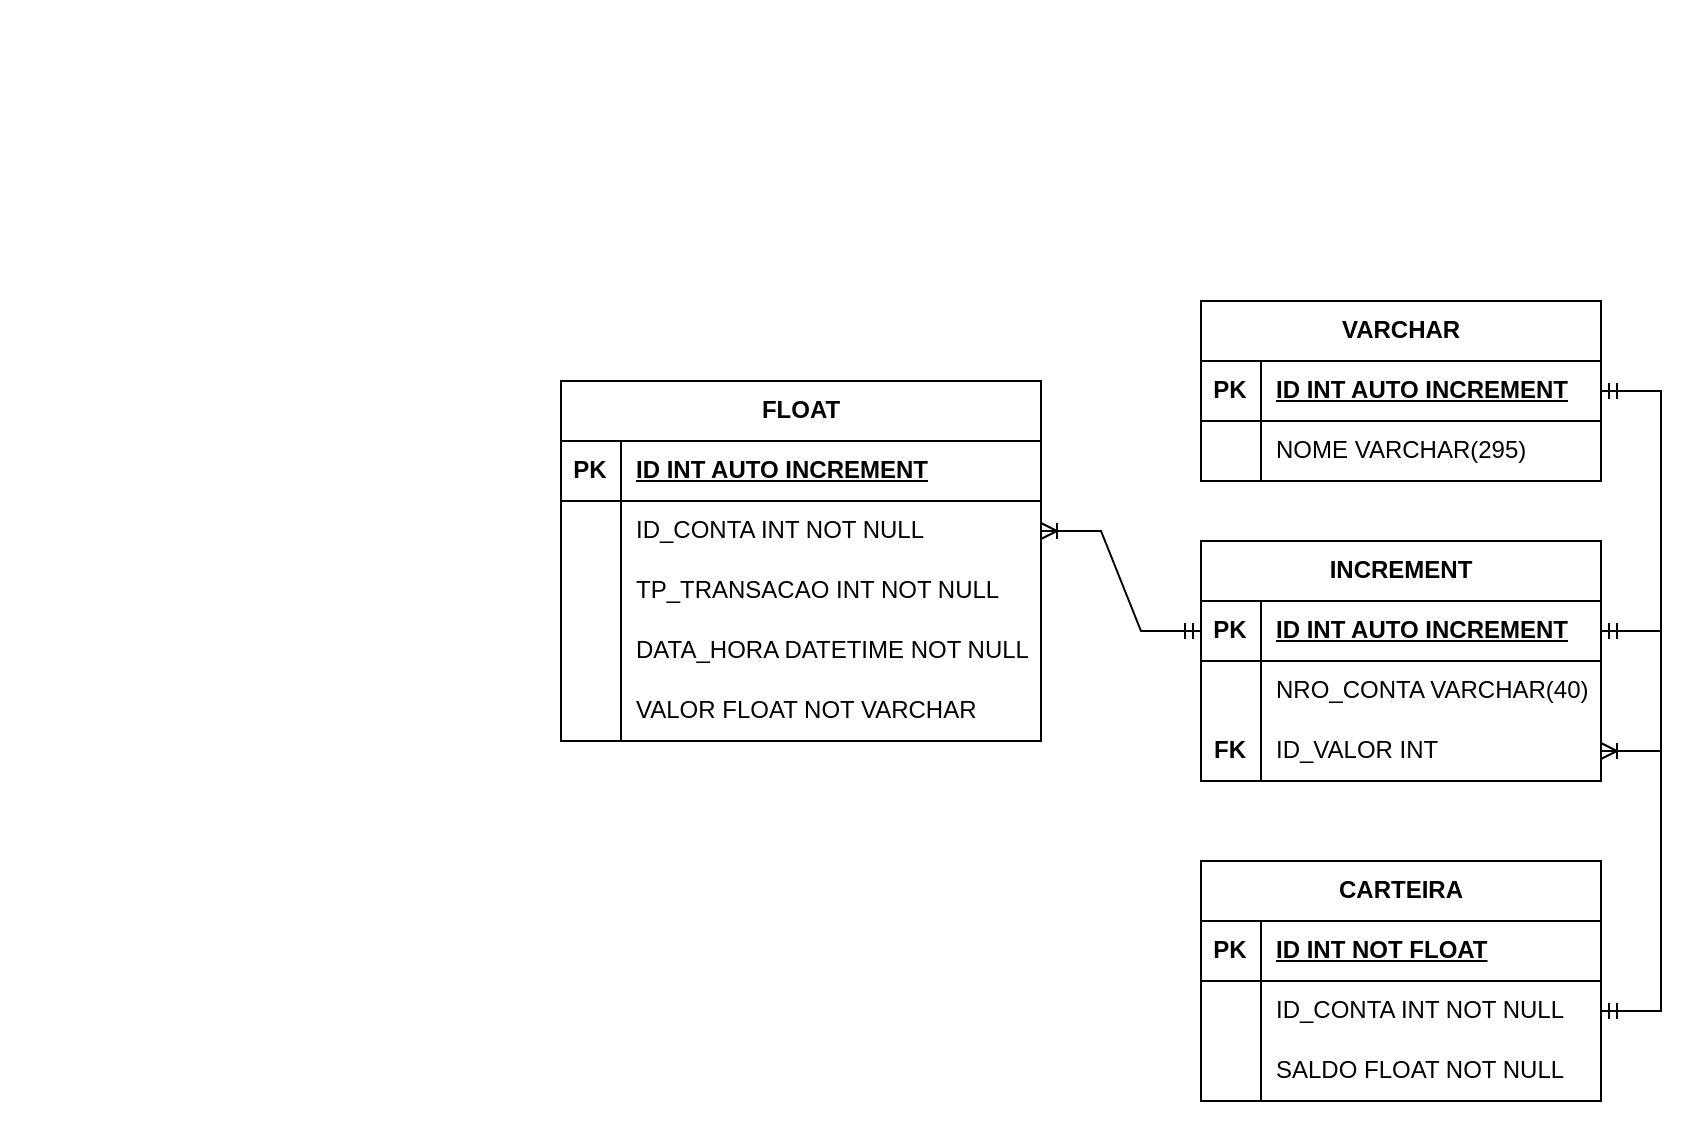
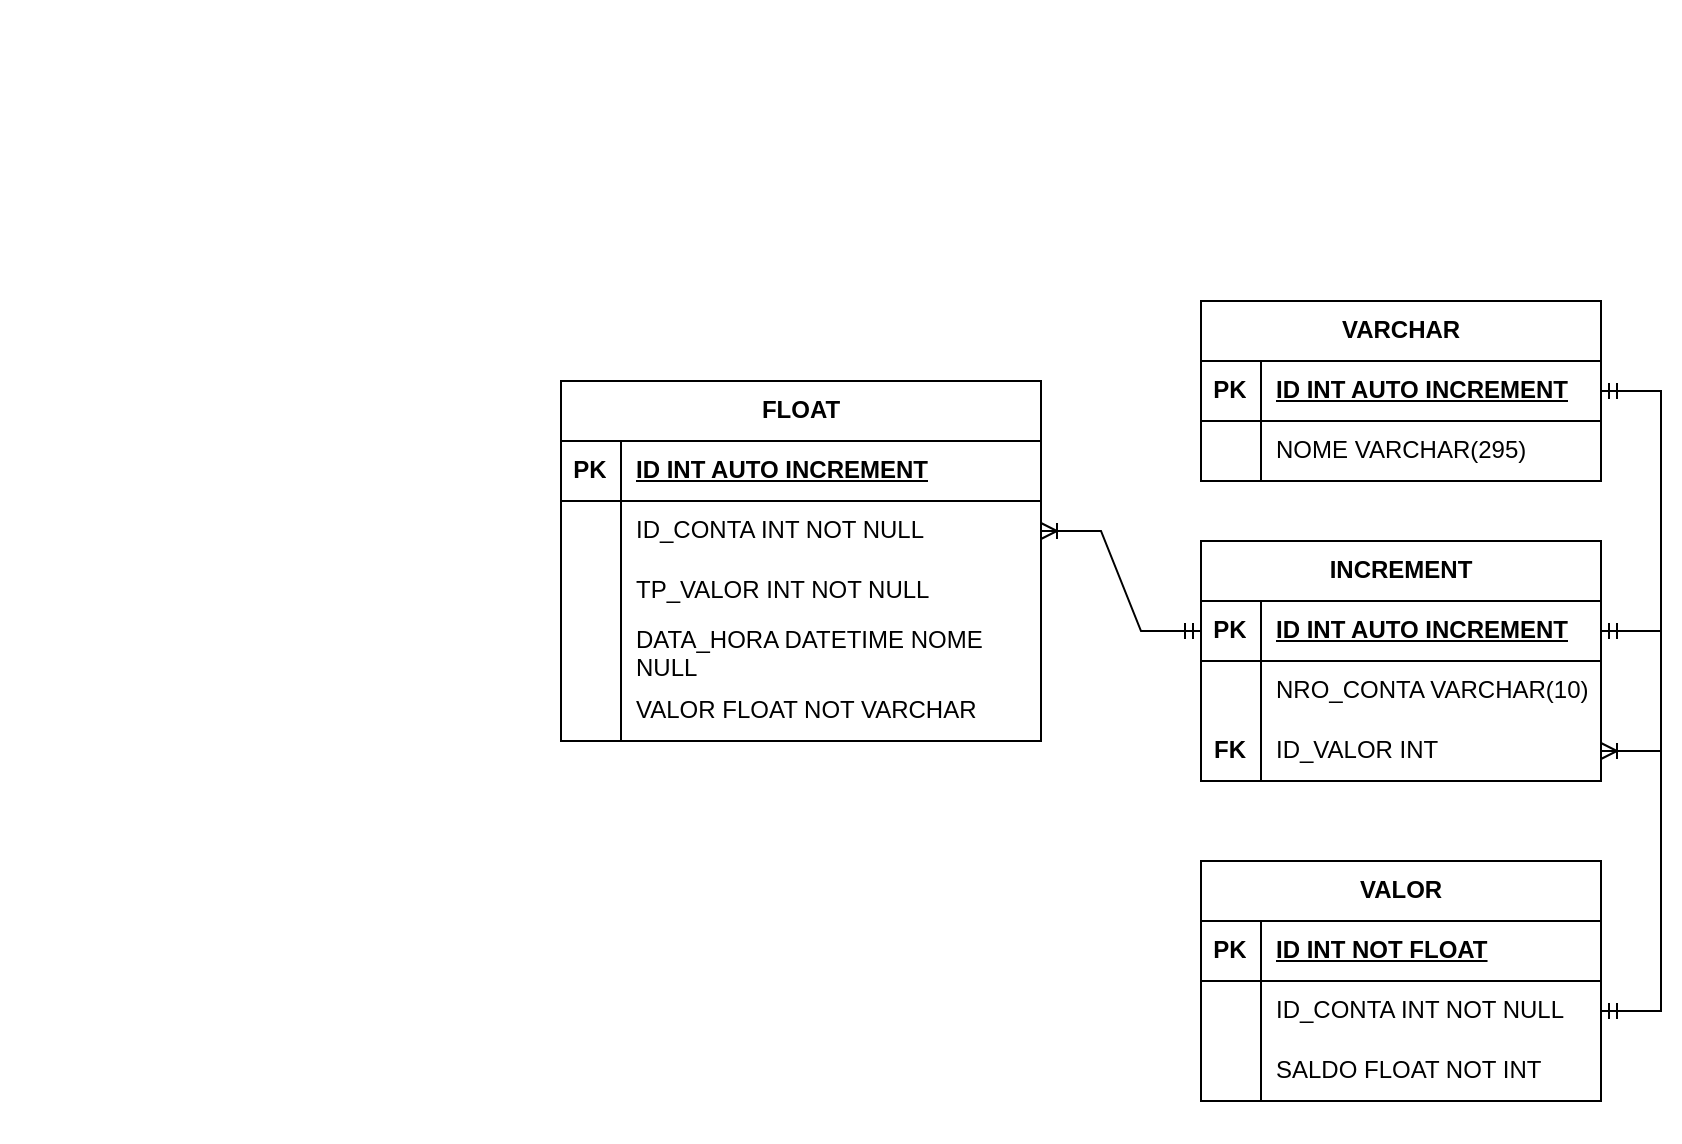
- <mxCell id="29" value="TP_TRANSACAO INT NOT NULL" style="shape=partialRectangle;connectable=0;fillColor=none;top=0;left=0;bottom=0;right=0;align=left;spacingLeft=6;overflow=hidden;whiteSpace=wrap;html=1;" vertex="1" parent="27"><mxGeometry x="30" width="210" height="30" as="geometry"><mxRectangle width="210" height="30" as="alternateBounds" /></mxGeometry></mxCell>
+ <mxCell id="29" value="TP_VALOR INT NOT NULL" style="shape=partialRectangle;connectable=0;fillColor=none;top=0;left=0;bottom=0;right=0;align=left;spacingLeft=6;overflow=hidden;whiteSpace=wrap;html=1;" vertex="1" parent="27"><mxGeometry x="30" width="210" height="30" as="geometry"><mxRectangle width="210" height="30" as="alternateBounds" /></mxGeometry></mxCell>
- <mxCell id="32" value="DATA_HORA DATETIME NOT NULL" style="shape=partialRectangle;connectable=0;fillColor=none;top=0;left=0;bottom=0;right=0;align=left;spacingLeft=6;overflow=hidden;whiteSpace=wrap;html=1;" vertex="1" parent="30"><mxGeometry x="30" width="210" height="30" as="geometry"><mxRectangle width="210" height="30" as="alternateBounds" /></mxGeometry></mxCell>
+ <mxCell id="32" value="DATA_HORA DATETIME NOME NULL" style="shape=partialRectangle;connectable=0;fillColor=none;top=0;left=0;bottom=0;right=0;align=left;spacingLeft=6;overflow=hidden;whiteSpace=wrap;html=1;" vertex="1" parent="30"><mxGeometry x="30" width="210" height="30" as="geometry"><mxRectangle width="210" height="30" as="alternateBounds" /></mxGeometry></mxCell>
- <mxCell id="15" value="NRO_CONTA VARCHAR(40)" style="shape=partialRectangle;connectable=0;fillColor=none;top=0;left=0;bottom=0;right=0;align=left;spacingLeft=6;overflow=hidden;whiteSpace=wrap;html=1;" vertex="1" parent="13"><mxGeometry x="30" width="170" height="30" as="geometry"><mxRectangle width="170" height="30" as="alternateBounds" /></mxGeometry></mxCell>
+ <mxCell id="15" value="NRO_CONTA VARCHAR(10)" style="shape=partialRectangle;connectable=0;fillColor=none;top=0;left=0;bottom=0;right=0;align=left;spacingLeft=6;overflow=hidden;whiteSpace=wrap;html=1;" vertex="1" parent="13"><mxGeometry x="30" width="170" height="30" as="geometry"><mxRectangle width="170" height="30" as="alternateBounds" /></mxGeometry></mxCell>
- <mxCell id="37" value="CARTEIRA" style="shape=table;startSize=30;container=1;collapsible=1;childLayout=tableLayout;fixedRows=1;rowLines=0;fontStyle=1;align=center;resizeLast=1;html=1;" vertex="1" parent="1"><mxGeometry x="600" y="430" width="200" height="120" as="geometry" /></mxCell>
+ <mxCell id="37" value="VALOR" style="shape=table;startSize=30;container=1;collapsible=1;childLayout=tableLayout;fixedRows=1;rowLines=0;fontStyle=1;align=center;resizeLast=1;html=1;" vertex="1" parent="1"><mxGeometry x="600" y="430" width="200" height="120" as="geometry" /></mxCell>
- <mxCell id="46" value="SALDO FLOAT NOT NULL" style="shape=partialRectangle;connectable=0;fillColor=none;top=0;left=0;bottom=0;right=0;align=left;spacingLeft=6;overflow=hidden;whiteSpace=wrap;html=1;" vertex="1" parent="44"><mxGeometry x="30" width="170" height="30" as="geometry"><mxRectangle width="170" height="30" as="alternateBounds" /></mxGeometry></mxCell>
+ <mxCell id="46" value="SALDO FLOAT NOT INT" style="shape=partialRectangle;connectable=0;fillColor=none;top=0;left=0;bottom=0;right=0;align=left;spacingLeft=6;overflow=hidden;whiteSpace=wrap;html=1;" vertex="1" parent="44"><mxGeometry x="30" width="170" height="30" as="geometry"><mxRectangle width="170" height="30" as="alternateBounds" /></mxGeometry></mxCell>
